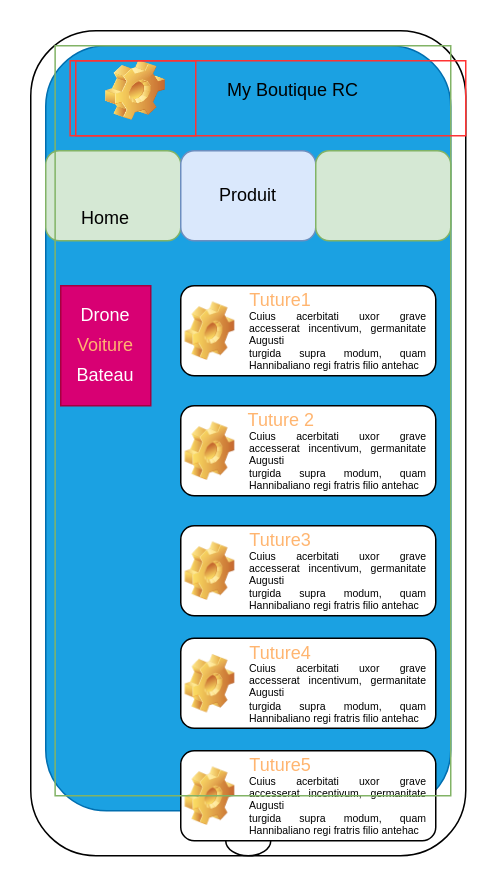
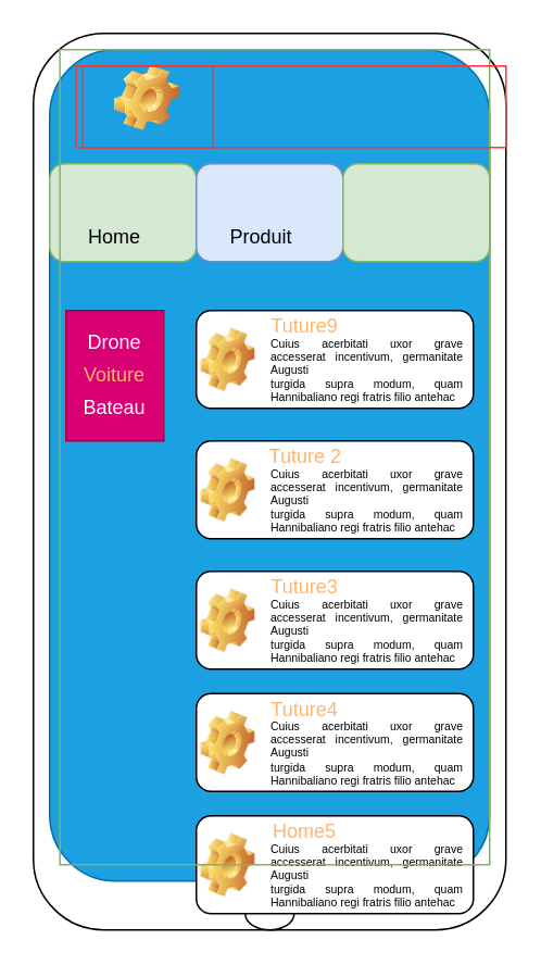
- <mxCell id="11" value="My Boutique RC" style="text;html=1;strokeColor=none;fillColor=none;align=center;verticalAlign=middle;whiteSpace=wrap;rounded=0;" parent="1" vertex="1"><mxGeometry x="130" y="50" width="130" height="20" as="geometry" /></mxCell>
- <mxCell id="9" value="Produit" style="text;html=1;strokeColor=none;fillColor=none;align=center;verticalAlign=middle;whiteSpace=wrap;rounded=0;" parent="1" vertex="1"><mxGeometry x="145" y="120" width="40" height="20" as="geometry" /></mxCell>
+ <mxCell id="9" value="Produit" style="text;html=1;strokeColor=none;fillColor=none;align=center;verticalAlign=middle;whiteSpace=wrap;rounded=0;" parent="1" vertex="1"><mxGeometry x="140" y="135" width="40" height="20" as="geometry" /></mxCell>
- <mxCell id="18" value="&amp;nbsp;Tuture1" style="text;html=1;strokeColor=none;fillColor=none;align=center;verticalAlign=middle;whiteSpace=wrap;rounded=0;fontColor=#FFB570;" parent="1" vertex="1"><mxGeometry x="165" y="190" width="40" height="20" as="geometry" /></mxCell>
+ <mxCell id="18" value="&amp;nbsp;Tuture9" style="text;html=1;strokeColor=none;fillColor=none;align=center;verticalAlign=middle;whiteSpace=wrap;rounded=0;fontColor=#FFB570;" parent="1" vertex="1"><mxGeometry x="165" y="190" width="40" height="20" as="geometry" /></mxCell>
- <mxCell id="35" value="&amp;nbsp;Tuture5" style="text;html=1;strokeColor=none;fillColor=none;align=center;verticalAlign=middle;whiteSpace=wrap;rounded=0;fontColor=#FFB570;" parent="32" vertex="1"><mxGeometry x="45" width="40" height="20" as="geometry" /></mxCell>
+ <mxCell id="35" value="&amp;nbsp;Home5" style="text;html=1;strokeColor=none;fillColor=none;align=center;verticalAlign=middle;whiteSpace=wrap;rounded=0;fontColor=#FFB570;" parent="32" vertex="1"><mxGeometry x="45" width="40" height="20" as="geometry" /></mxCell>
